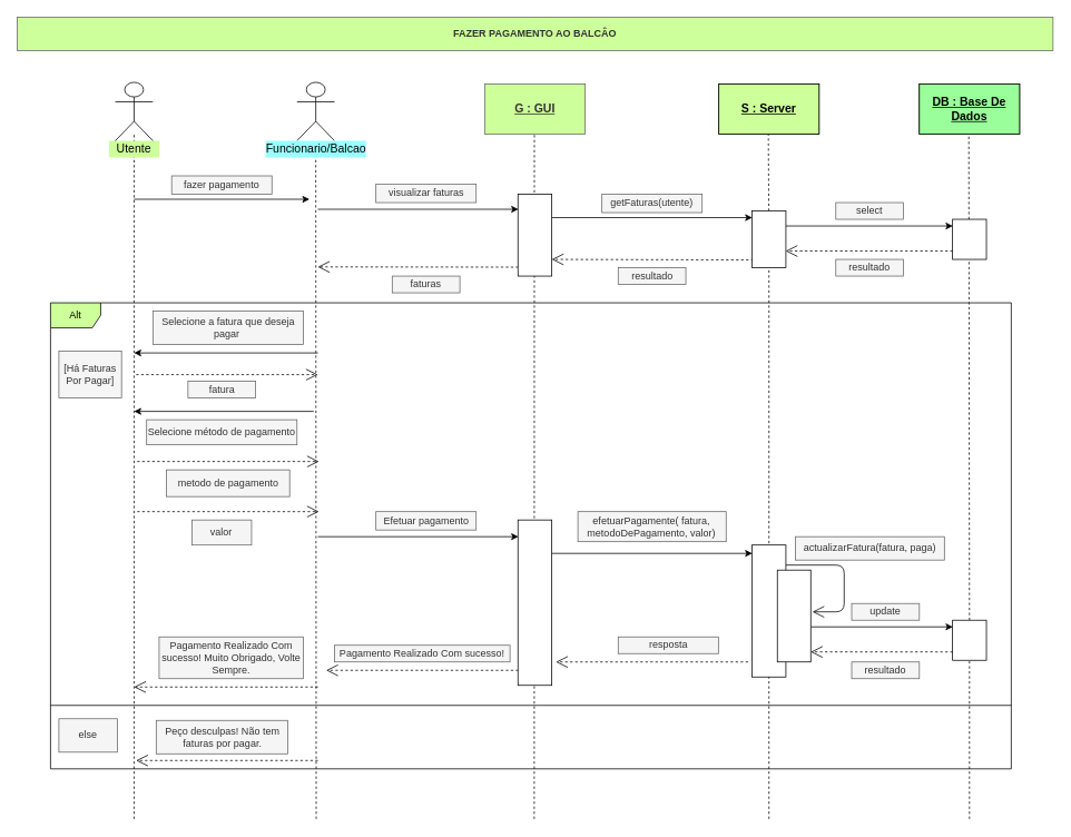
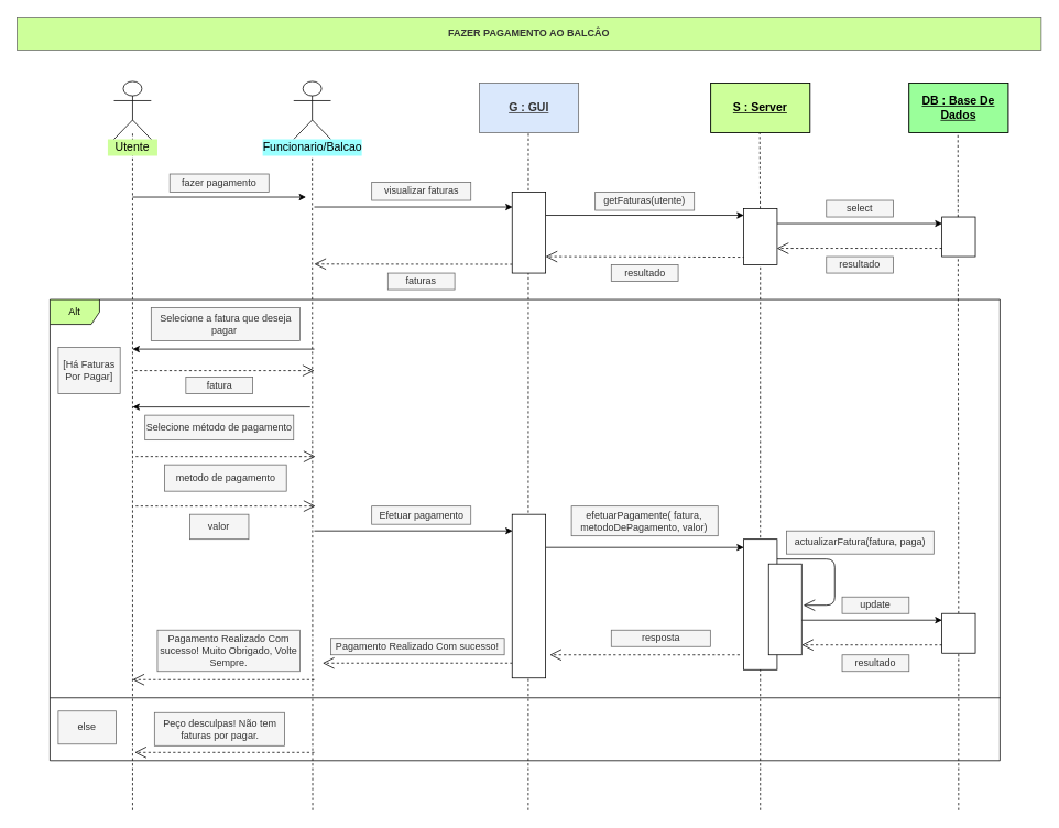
- <mxCell id="16" value="&lt;font style=&quot;font-size: 14px&quot;&gt;&lt;b&gt;&lt;u&gt;G : GUI&lt;/u&gt;&lt;/b&gt;&lt;/font&gt;" style="rounded=0;whiteSpace=wrap;html=1;strokeColor=#666666;fontColor=#333333;fillColor=#CDFF9A;" vertex="1" parent="1"><mxGeometry x="580" y="100" width="120" height="60" as="geometry" /></mxCell>
+ <mxCell id="16" value="&lt;font style=&quot;font-size: 14px&quot;&gt;&lt;b&gt;&lt;u&gt;G : GUI&lt;/u&gt;&lt;/b&gt;&lt;/font&gt;" style="rounded=0;whiteSpace=wrap;html=1;strokeColor=#666666;fontColor=#333333;fillColor=#dae8fc;" vertex="1" parent="1"><mxGeometry x="580" y="100" width="120" height="60" as="geometry" /></mxCell>
